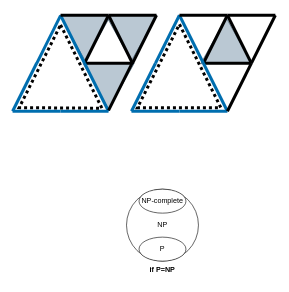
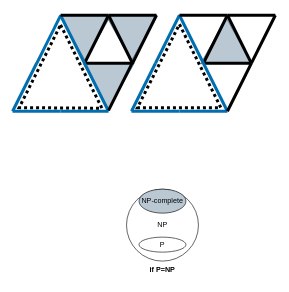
- <mxCell id="36" value="NP-complete" style="ellipse;whiteSpace=wrap;html=1;" vertex="1" parent="1"><mxGeometry x="230.88" y="315" width="78.25" height="40" as="geometry" /></mxCell>
+ <mxCell id="36" value="NP-complete" style="ellipse;whiteSpace=wrap;html=1;fillColor=#bac8d3;" vertex="1" parent="1"><mxGeometry x="230.88" y="315" width="78.25" height="40" as="geometry" /></mxCell>
- <mxCell id="35" value="P" style="ellipse;whiteSpace=wrap;html=1;" vertex="1" parent="1"><mxGeometry x="230.88" y="395" width="78.25" height="40" as="geometry" /></mxCell>
+ <mxCell id="35" value="P" style="ellipse;whiteSpace=wrap;html=1;" vertex="1" parent="1"><mxGeometry x="230.88" y="395" width="78.25" height="25" as="geometry" /></mxCell>
